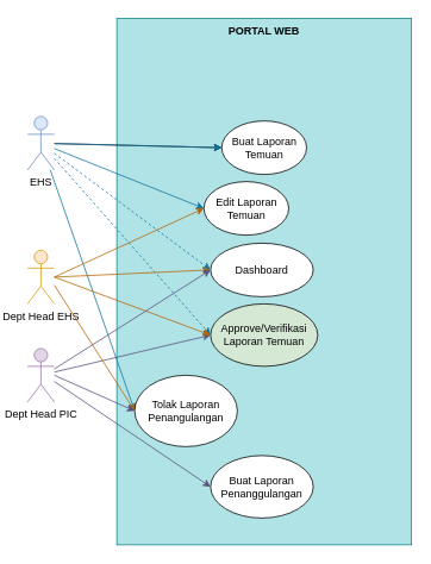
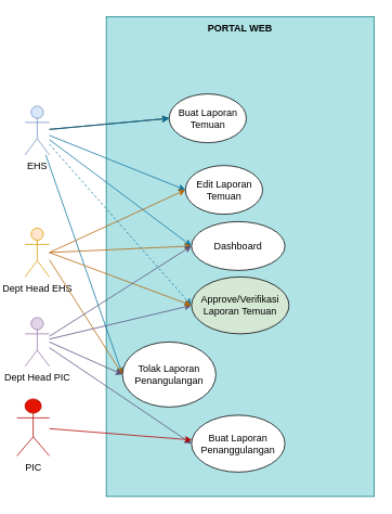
- <mxCell id="21" value="Buat Laporan Temuan" style="ellipse;whiteSpace=wrap;html=1;" parent="1" vertex="1"><mxGeometry x="247.5" y="135" width="95" height="60" as="geometry" /></mxCell>
+ <mxCell id="21" value="Buat Laporan Temuan" style="ellipse;whiteSpace=wrap;html=1;" parent="1" vertex="1"><mxGeometry x="207.5" y="115" width="95" height="60" as="geometry" /></mxCell>
- <mxCell id="7" style="rounded=0;orthogonalLoop=1;jettySize=auto;html=1;entryX=0;entryY=0.5;entryDx=0;entryDy=0;fillColor=#b1ddf0;strokeColor=#10739e;dashed=1;" parent="1" source="11" target="6" edge="1"><mxGeometry relative="1" as="geometry" /></mxCell>
+ <mxCell id="7" style="rounded=0;orthogonalLoop=1;jettySize=auto;html=1;entryX=0;entryY=0.5;entryDx=0;entryDy=0;fillColor=#b1ddf0;strokeColor=#10739e;" parent="1" source="11" target="6" edge="1"><mxGeometry relative="1" as="geometry" /></mxCell>
+ <mxCell id="3" value="&lt;font color=&quot;#000000&quot;&gt;PIC&lt;/font&gt;&lt;div&gt;&lt;br&gt;&lt;/div&gt;" style="shape=umlActor;verticalLabelPosition=bottom;verticalAlign=top;html=1;outlineConnect=0;fillColor=#e51400;strokeColor=#B20000;fontColor=#ffffff;" parent="1" vertex="1"><mxGeometry x="20" y="490" width="40" height="70" as="geometry" /></mxCell>
+ <mxCell id="27" style="rounded=0;orthogonalLoop=1;jettySize=auto;html=1;fillColor=#e51400;strokeColor=#B20000;" parent="1" target="14" edge="1" source="3"><mxGeometry relative="1" as="geometry"><mxPoint x="60" y="550" as="sourcePoint" /><mxPoint x="305" y="545" as="targetPoint" /></mxGeometry></mxCell>
